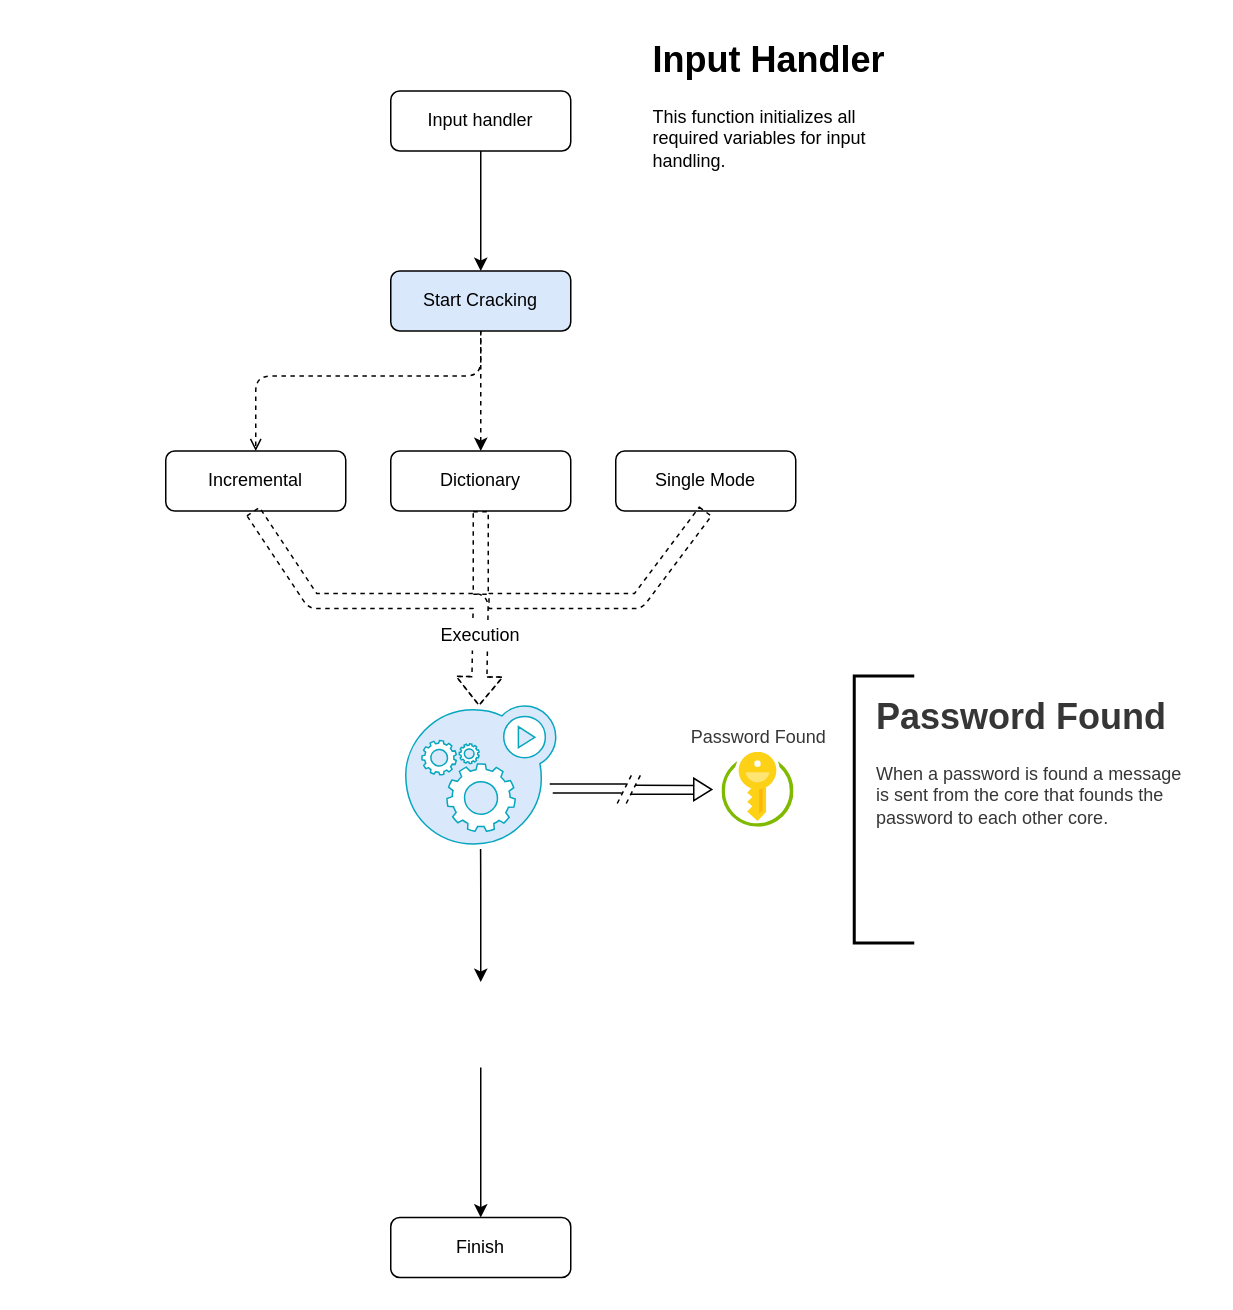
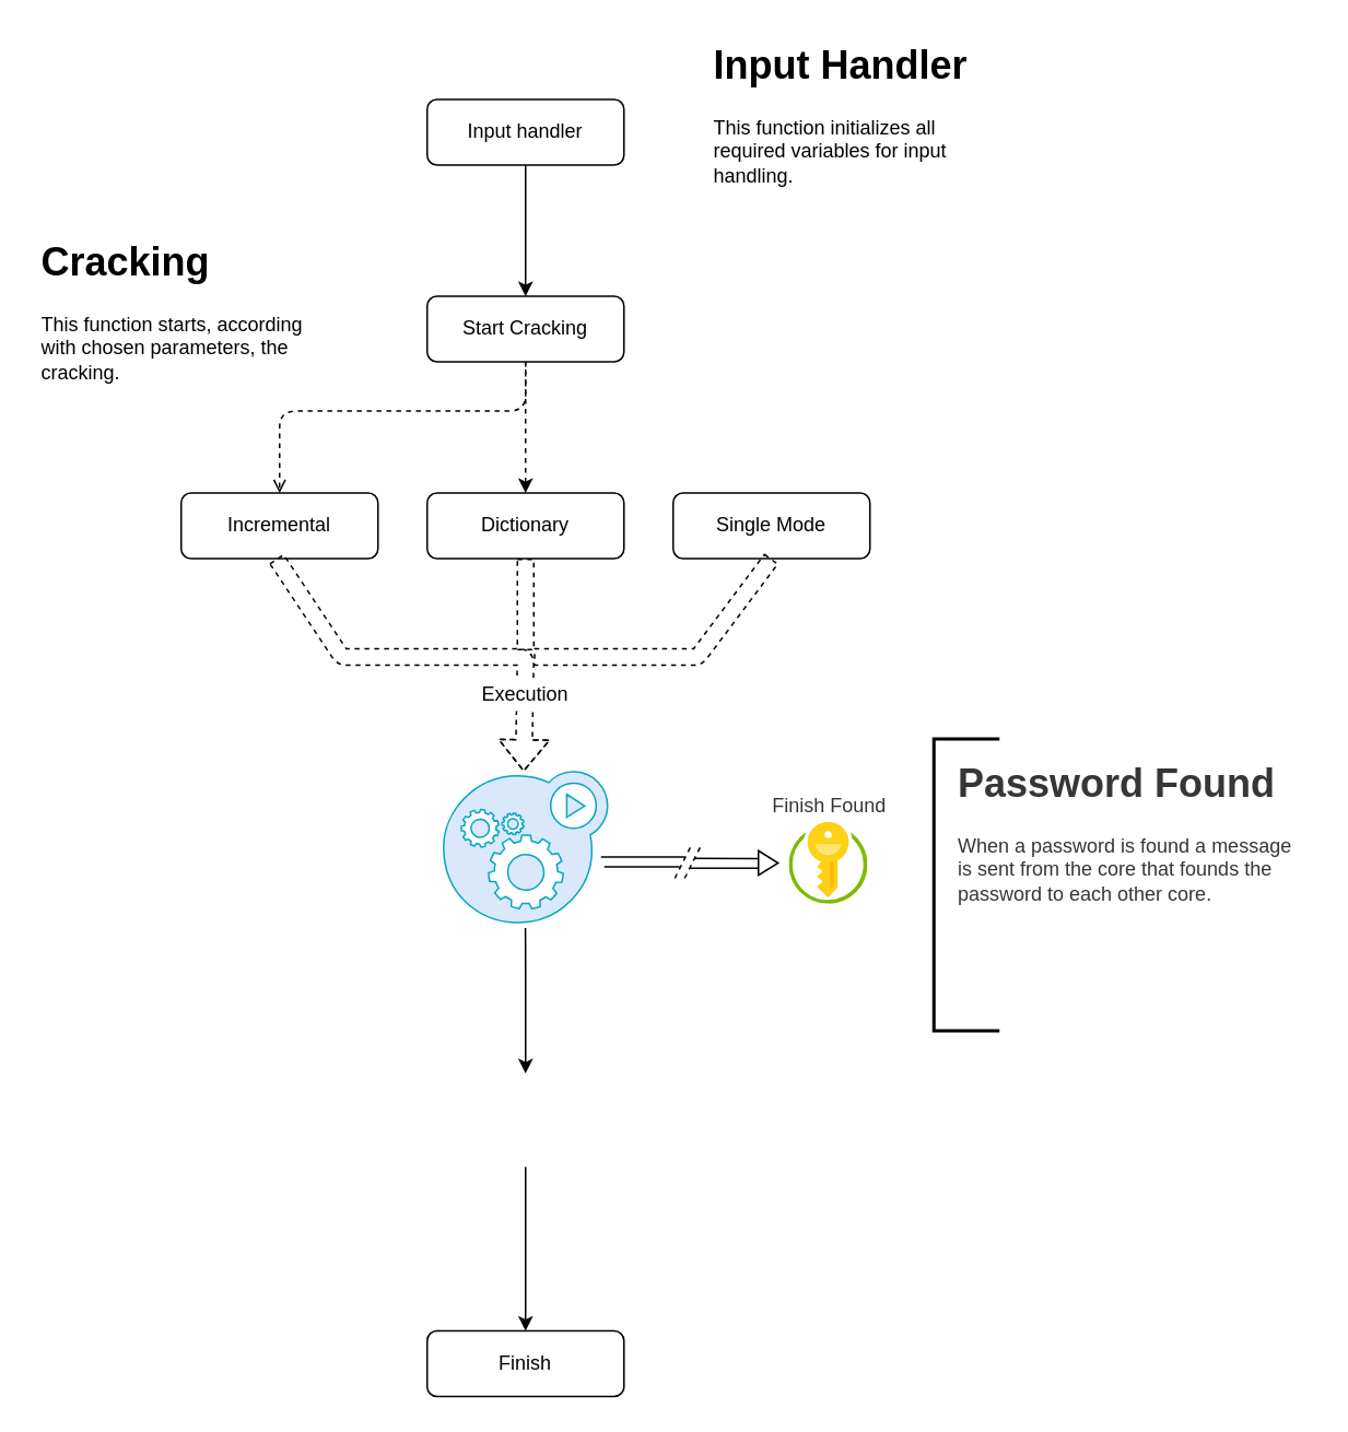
+ <mxCell id="8" value="&lt;h1&gt;Cracking&lt;/h1&gt;&lt;p&gt;This function starts, according with chosen parameters, the cracking.&amp;nbsp;&lt;/p&gt;" style="text;html=1;strokeColor=none;fillColor=none;spacing=5;spacingTop=-20;whiteSpace=wrap;overflow=hidden;rounded=0;" vertex="1" parent="1"><mxGeometry x="20" y="140" width="190" height="120" as="geometry" /></mxCell>
- <mxCell id="5" value="Start Cracking" style="rounded=1;whiteSpace=wrap;html=1;fontSize=12;glass=0;strokeWidth=1;shadow=0;fillColor=#dae8fc;" vertex="1" parent="1"><mxGeometry x="260" y="180" width="120" height="40" as="geometry" /></mxCell>
+ <mxCell id="5" value="Start Cracking" style="rounded=1;whiteSpace=wrap;html=1;fontSize=12;glass=0;strokeWidth=1;shadow=0;" vertex="1" parent="1"><mxGeometry x="260" y="180" width="120" height="40" as="geometry" /></mxCell>
- <mxCell id="19" value="Password Found" style="text;html=1;align=center;verticalAlign=middle;resizable=0;points=[];autosize=1;rounded=0;shadow=0;comic=0;glass=0;fontColor=#363636;" vertex="1" parent="1"><mxGeometry x="450" y="481" width="110" height="20" as="geometry" /></mxCell>
+ <mxCell id="19" value="Finish Found" style="text;html=1;align=center;verticalAlign=middle;resizable=0;points=[];autosize=1;rounded=0;shadow=0;comic=0;glass=0;fontColor=#363636;" vertex="1" parent="1"><mxGeometry x="450" y="481" width="110" height="20" as="geometry" /></mxCell>
